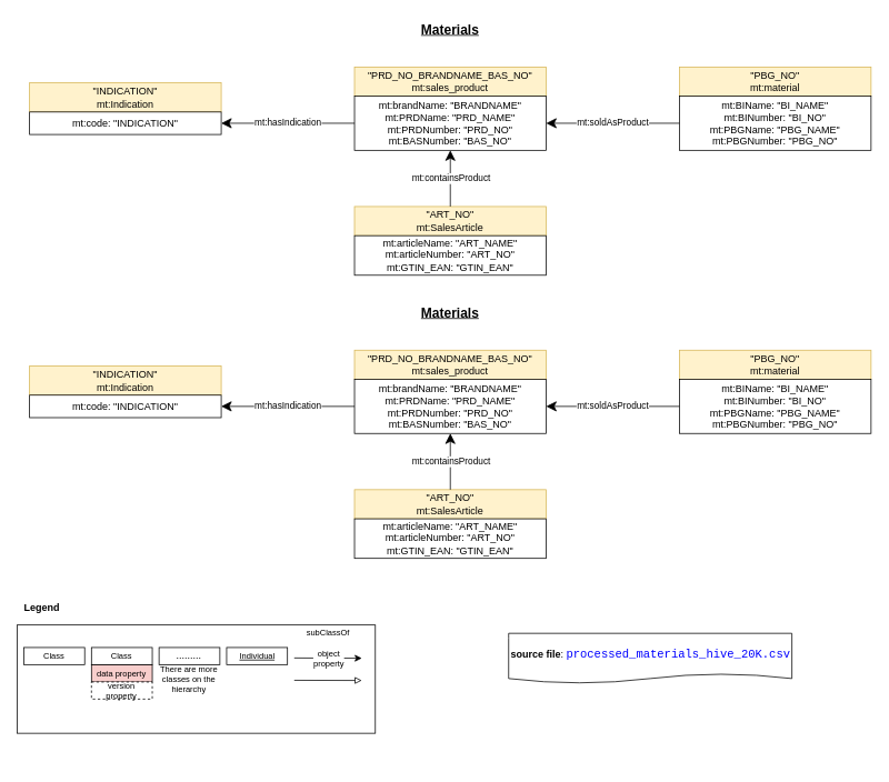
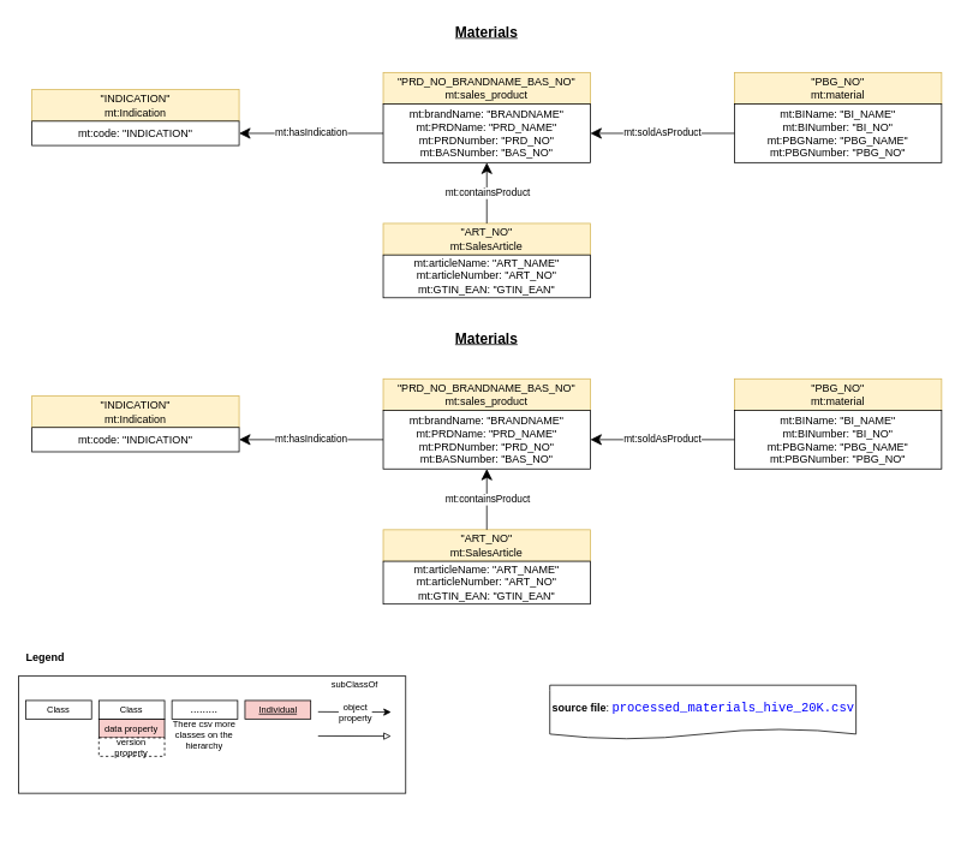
- <mxCell id="10" value="&lt;u style=&quot;font-size: 10px;&quot;&gt;Individual&lt;/u&gt;" style="rounded=0;whiteSpace=wrap;html=1;fontSize=10;" parent="2" vertex="1"><mxGeometry x="251.509" y="27.033" width="73.019" height="20.526" as="geometry" /></mxCell>
+ <mxCell id="10" value="&lt;u style=&quot;font-size: 10px;&quot;&gt;Individual&lt;/u&gt;" style="rounded=0;whiteSpace=wrap;html=1;fontSize=10;fillColor=#f8cecc;" parent="2" vertex="1"><mxGeometry x="251.509" y="27.033" width="73.019" height="20.526" as="geometry" /></mxCell>
- <mxCell id="12" value="There are more classes on the hierarchy" style="text;html=1;align=center;verticalAlign=middle;whiteSpace=wrap;rounded=0;fontSize=10;" parent="2" vertex="1"><mxGeometry x="158.208" y="58.154" width="97.358" height="13.684" as="geometry" /></mxCell>
+ <mxCell id="12" value="There csv more classes on the hierarchy" style="text;html=1;align=center;verticalAlign=middle;whiteSpace=wrap;rounded=0;fontSize=10;" parent="2" vertex="1"><mxGeometry x="158.208" y="58.154" width="97.358" height="13.684" as="geometry" /></mxCell>
